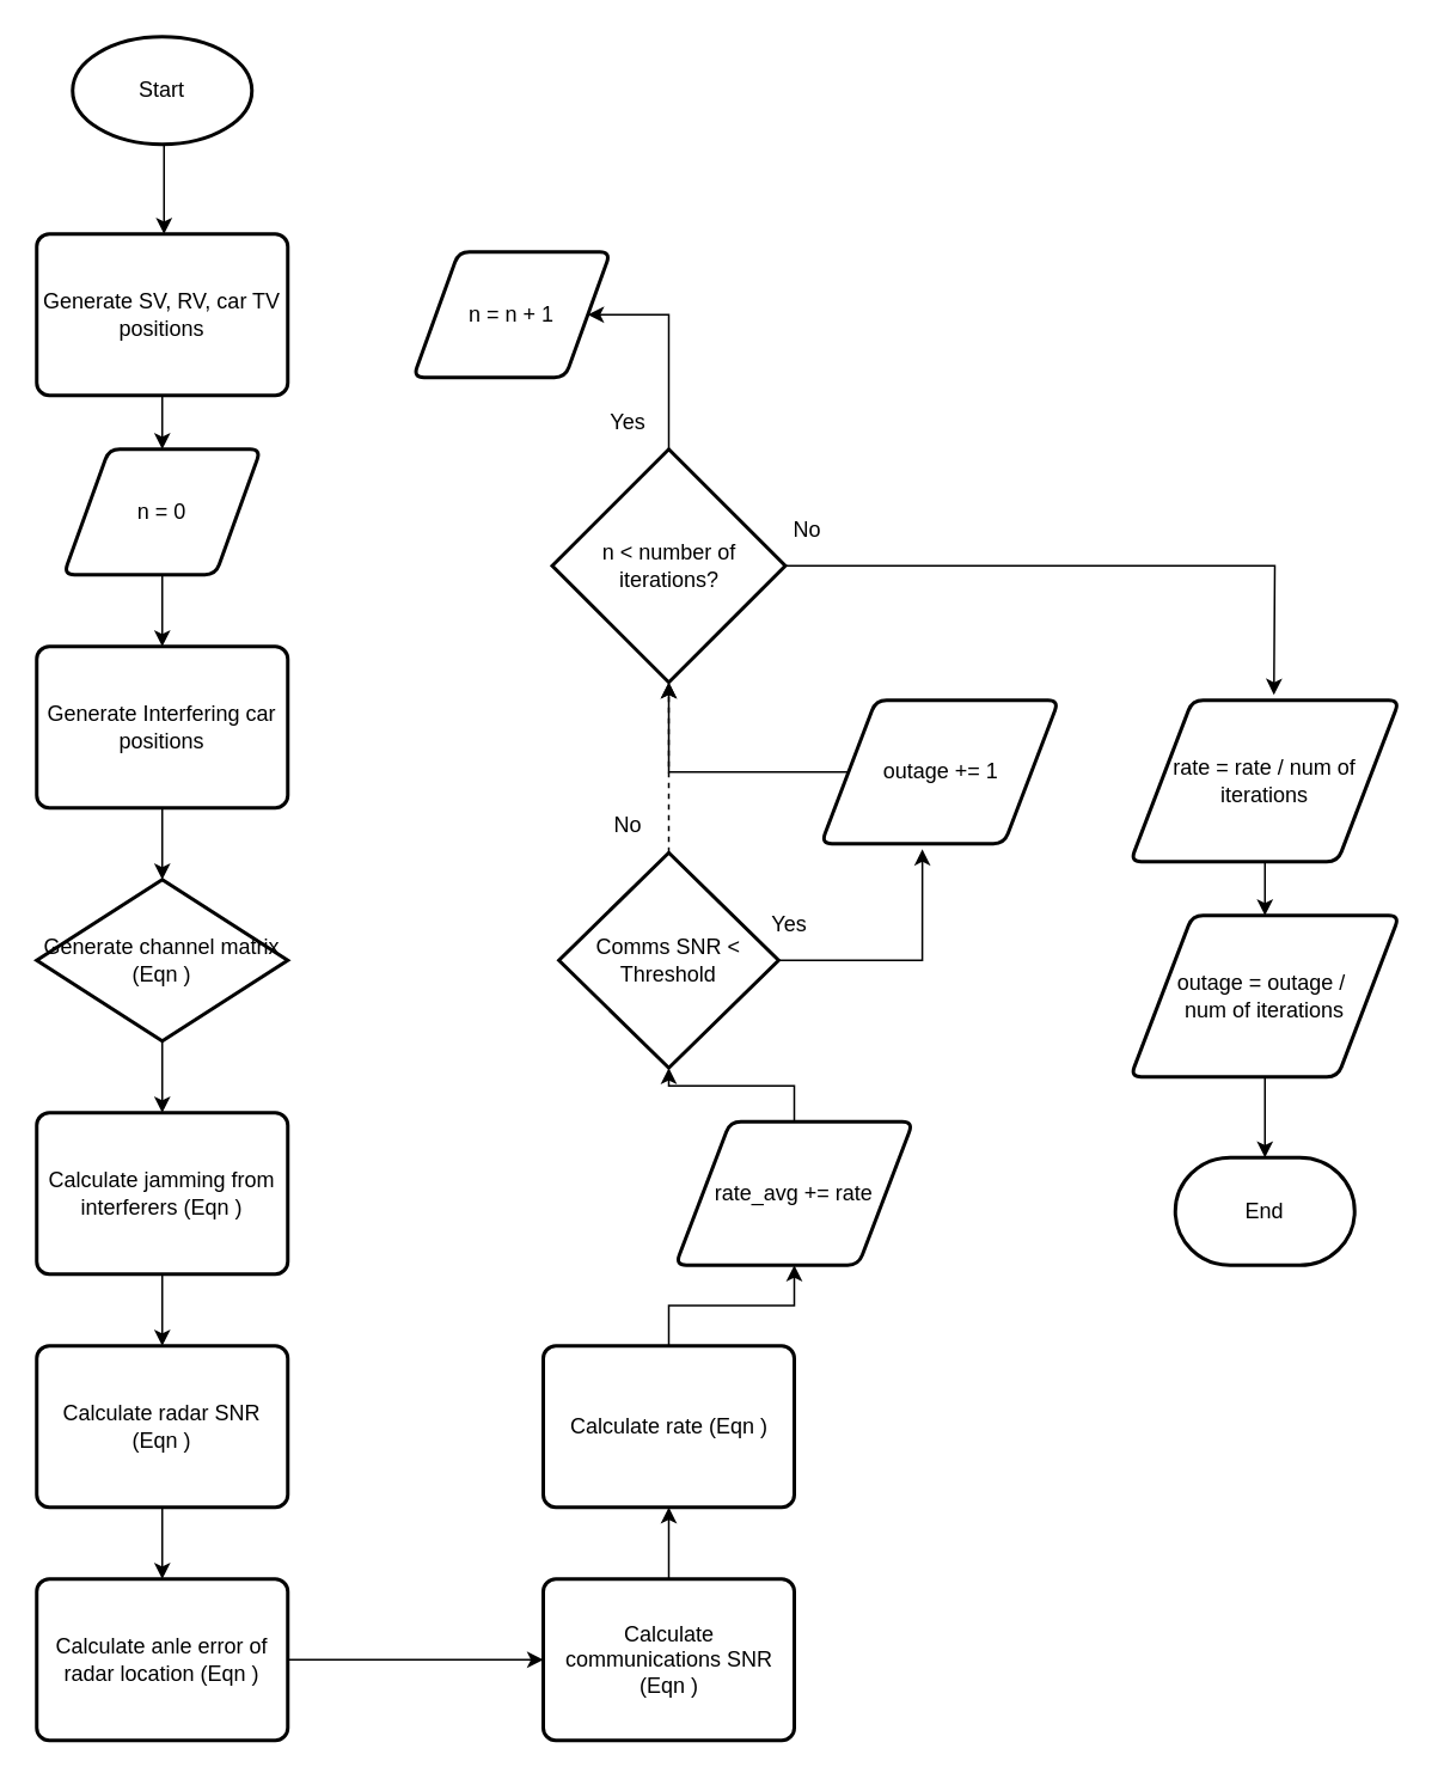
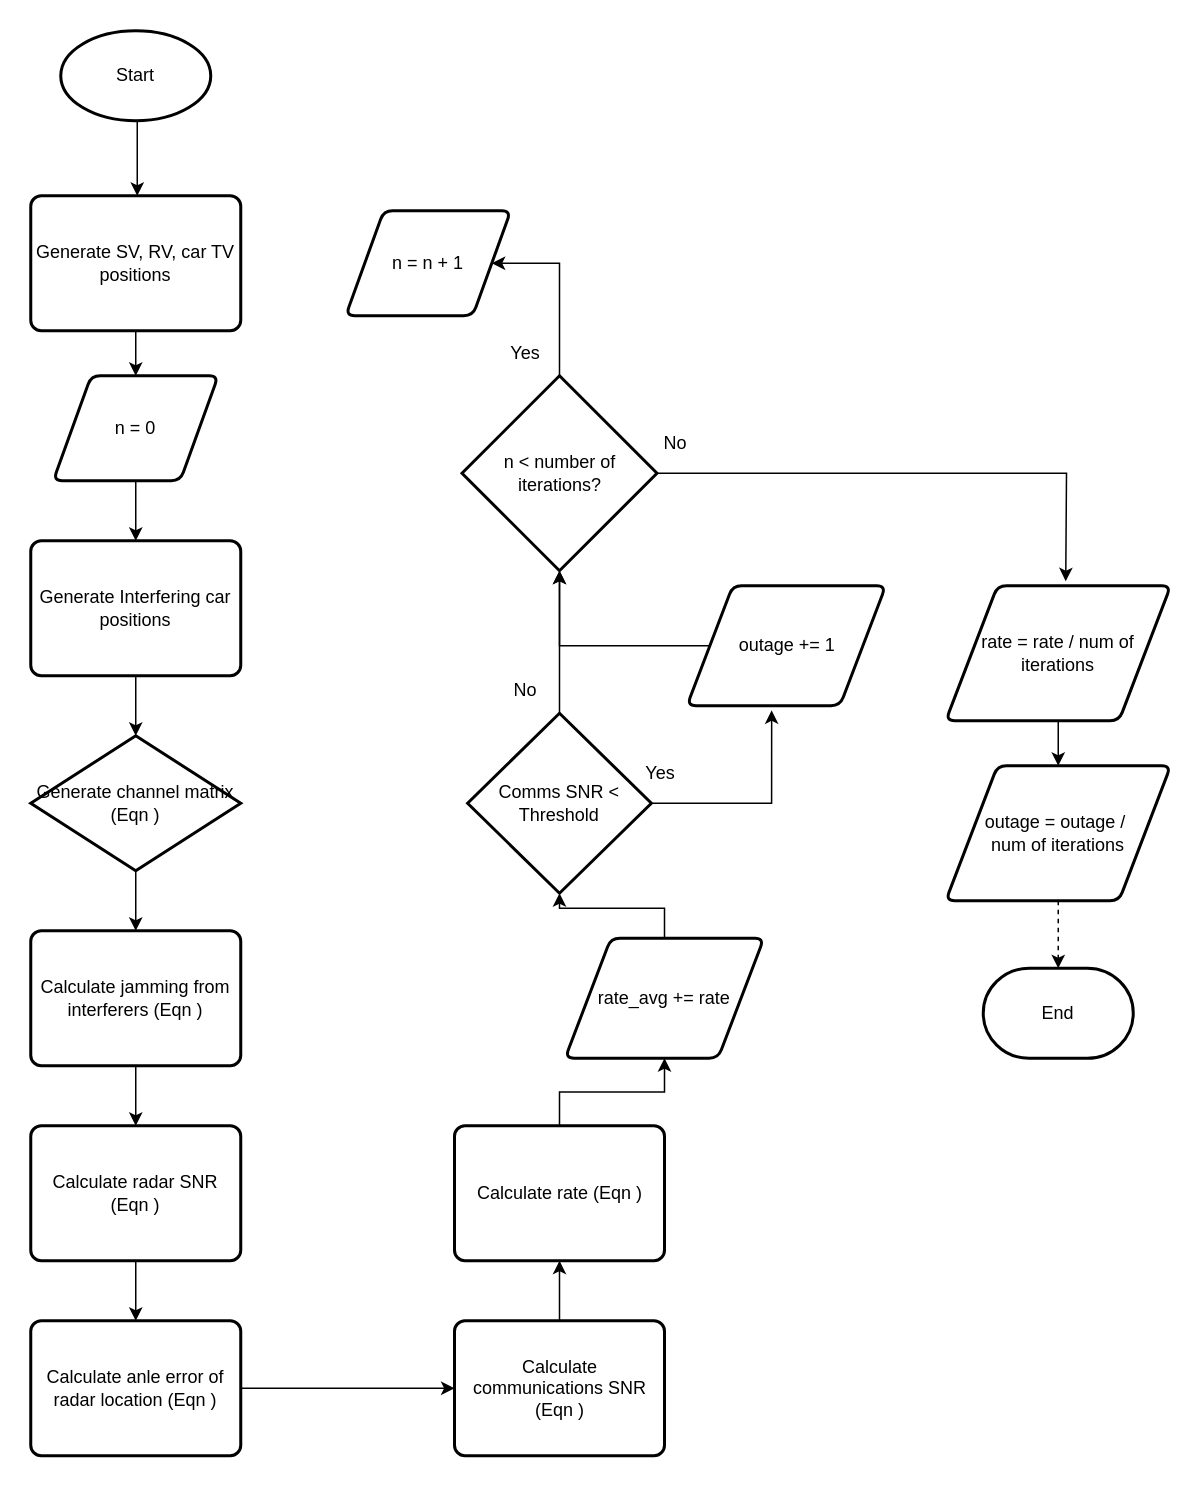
- <mxCell id="37" value="" style="edgeStyle=orthogonalEdgeStyle;rounded=0;orthogonalLoop=1;jettySize=auto;html=1;exitX=0.5;exitY=0;exitDx=0;exitDy=0;entryX=0.5;entryY=1;entryDx=0;entryDy=0;exitPerimeter=0;entryPerimeter=0;dashed=1;" edge="1" parent="1" source="21" target="6"><mxGeometry relative="1" as="geometry"><mxPoint x="253" y="185" as="sourcePoint" /><mxPoint x="170" y="415" as="targetPoint" /></mxGeometry></mxCell>
+ <mxCell id="37" value="" style="edgeStyle=orthogonalEdgeStyle;rounded=0;orthogonalLoop=1;jettySize=auto;html=1;exitX=0.5;exitY=0;exitDx=0;exitDy=0;entryX=0.5;entryY=1;entryDx=0;entryDy=0;exitPerimeter=0;entryPerimeter=0;" edge="1" parent="1" source="21" target="6"><mxGeometry relative="1" as="geometry"><mxPoint x="253" y="185" as="sourcePoint" /><mxPoint x="170" y="415" as="targetPoint" /></mxGeometry></mxCell>
- <mxCell id="41" value="" style="edgeStyle=orthogonalEdgeStyle;rounded=0;orthogonalLoop=1;jettySize=auto;html=1;entryX=0.5;entryY=0;entryDx=0;entryDy=0;entryPerimeter=0;exitX=0.5;exitY=1;exitDx=0;exitDy=0;" edge="1" parent="1" source="39" target="2"><mxGeometry relative="1" as="geometry"><mxPoint x="700" y="603" as="sourcePoint" /><mxPoint x="716" y="407" as="targetPoint" /></mxGeometry></mxCell>
+ <mxCell id="41" value="" style="edgeStyle=orthogonalEdgeStyle;rounded=0;orthogonalLoop=1;jettySize=auto;html=1;entryX=0.5;entryY=0;entryDx=0;entryDy=0;entryPerimeter=0;exitX=0.5;exitY=1;exitDx=0;exitDy=0;dashed=1;" edge="1" parent="1" source="39" target="2"><mxGeometry relative="1" as="geometry"><mxPoint x="700" y="603" as="sourcePoint" /><mxPoint x="716" y="407" as="targetPoint" /></mxGeometry></mxCell>
